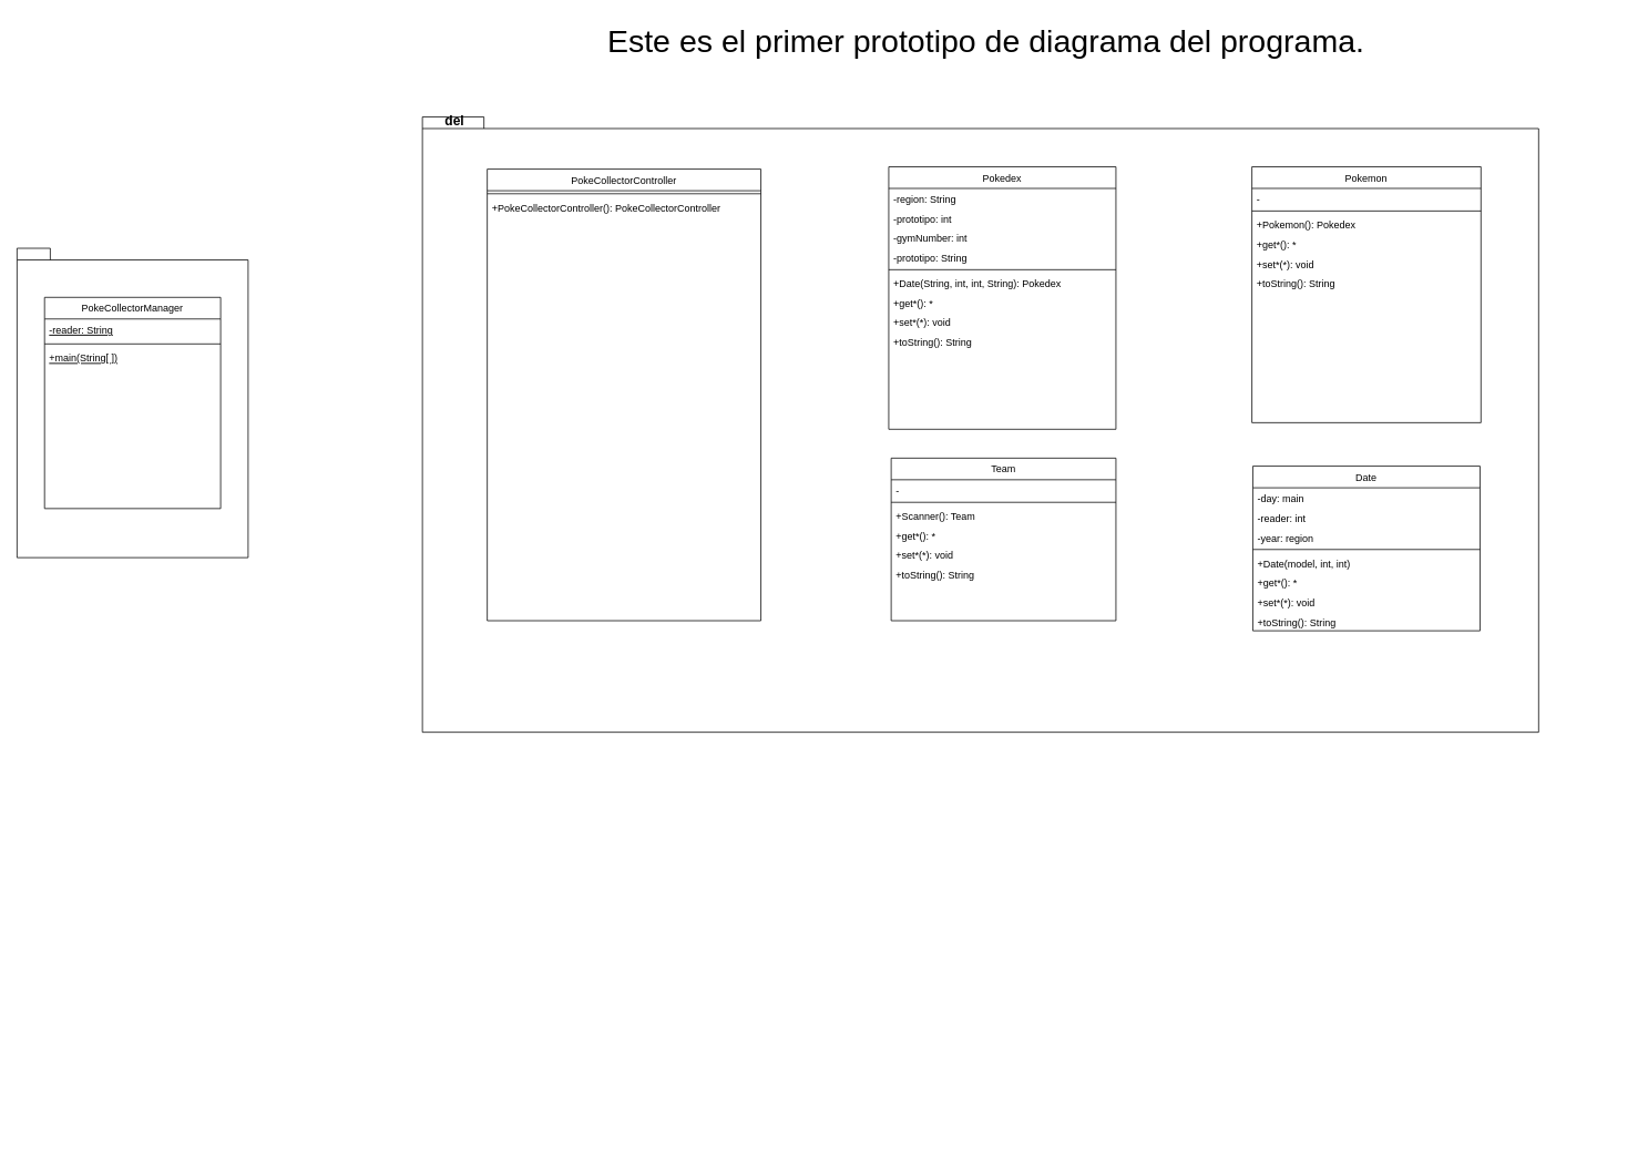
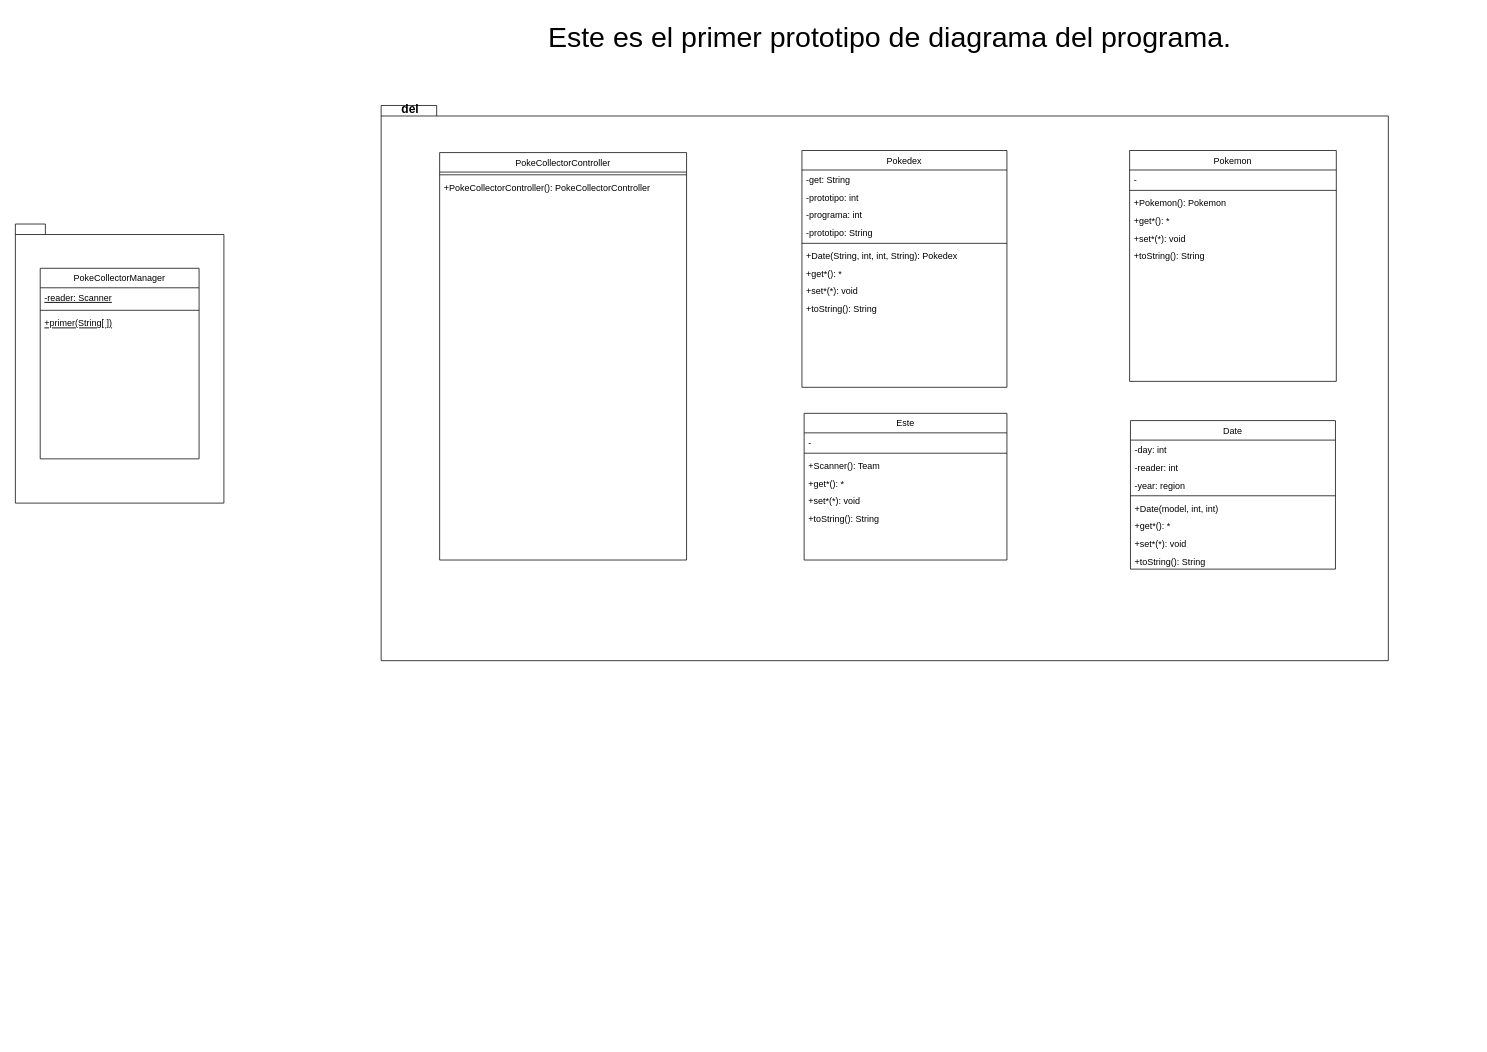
- <mxCell id="26" value="-region: String" style="text;align=left;verticalAlign=top;spacingLeft=4;spacingRight=4;overflow=hidden;rotatable=0;points=[[0,0.5],[1,0.5]];portConstraint=eastwest;" parent="25" vertex="1"><mxGeometry y="26" width="273.238" height="23.533" as="geometry" /></mxCell>
+ <mxCell id="26" value="-get: String" style="text;align=left;verticalAlign=top;spacingLeft=4;spacingRight=4;overflow=hidden;rotatable=0;points=[[0,0.5],[1,0.5]];portConstraint=eastwest;" parent="25" vertex="1"><mxGeometry y="26" width="273.238" height="23.533" as="geometry" /></mxCell>
- <mxCell id="21" value="+Pokemon(): Pokedex" style="text;align=left;verticalAlign=top;spacingLeft=4;spacingRight=4;overflow=hidden;rotatable=0;points=[[0,0.5],[1,0.5]];portConstraint=eastwest;" parent="18" vertex="1"><mxGeometry y="56.774" width="275.5" height="23.533" as="geometry" /></mxCell>
+ <mxCell id="21" value="+Pokemon(): Pokemon" style="text;align=left;verticalAlign=top;spacingLeft=4;spacingRight=4;overflow=hidden;rotatable=0;points=[[0,0.5],[1,0.5]];portConstraint=eastwest;" parent="18" vertex="1"><mxGeometry y="56.774" width="275.5" height="23.533" as="geometry" /></mxCell>
- <mxCell id="28" value="-gymNumber: int" style="text;align=left;verticalAlign=top;spacingLeft=4;spacingRight=4;overflow=hidden;rotatable=0;points=[[0,0.5],[1,0.5]];portConstraint=eastwest;" parent="25" vertex="1"><mxGeometry y="73.066" width="273.238" height="23.533" as="geometry" /></mxCell>
+ <mxCell id="28" value="-programa: int" style="text;align=left;verticalAlign=top;spacingLeft=4;spacingRight=4;overflow=hidden;rotatable=0;points=[[0,0.5],[1,0.5]];portConstraint=eastwest;" parent="25" vertex="1"><mxGeometry y="73.066" width="273.238" height="23.533" as="geometry" /></mxCell>
- <mxCell id="5" value="-reader: String" style="text;align=left;verticalAlign=top;spacingLeft=4;spacingRight=4;overflow=hidden;rotatable=0;points=[[0,0.5],[1,0.5]];portConstraint=eastwest;fontStyle=4" parent="4" vertex="1"><mxGeometry y="26" width="211.765" height="26" as="geometry" /></mxCell>
+ <mxCell id="5" value="-reader: Scanner" style="text;align=left;verticalAlign=top;spacingLeft=4;spacingRight=4;overflow=hidden;rotatable=0;points=[[0,0.5],[1,0.5]];portConstraint=eastwest;fontStyle=4" parent="4" vertex="1"><mxGeometry y="26" width="211.765" height="26" as="geometry" /></mxCell>
- <mxCell id="7" value="+main(String[ ])" style="text;align=left;verticalAlign=top;spacingLeft=4;spacingRight=4;overflow=hidden;rotatable=0;points=[[0,0.5],[1,0.5]];portConstraint=eastwest;fontStyle=4" parent="4" vertex="1"><mxGeometry y="60" width="211.765" height="26" as="geometry" /></mxCell>
+ <mxCell id="7" value="+primer(String[ ])" style="text;align=left;verticalAlign=top;spacingLeft=4;spacingRight=4;overflow=hidden;rotatable=0;points=[[0,0.5],[1,0.5]];portConstraint=eastwest;fontStyle=4" parent="4" vertex="1"><mxGeometry y="60" width="211.765" height="26" as="geometry" /></mxCell>
- <mxCell id="47" value="Team" style="swimlane;fontStyle=0;align=center;verticalAlign=top;childLayout=stackLayout;horizontal=1;startSize=26;horizontalStack=0;resizeParent=1;resizeLast=0;collapsible=1;marginBottom=0;rounded=0;shadow=0;strokeWidth=1;" parent="16" vertex="1"><mxGeometry x="621.309" y="410.338" width="270.309" height="195.504" as="geometry"><mxRectangle x="550" y="140" width="160" height="26" as="alternateBounds" /></mxGeometry></mxCell>
+ <mxCell id="47" value="Este" style="swimlane;fontStyle=0;align=center;verticalAlign=top;childLayout=stackLayout;horizontal=1;startSize=26;horizontalStack=0;resizeParent=1;resizeLast=0;collapsible=1;marginBottom=0;rounded=0;shadow=0;strokeWidth=1;" parent="16" vertex="1"><mxGeometry x="621.309" y="410.338" width="270.309" height="195.504" as="geometry"><mxRectangle x="550" y="140" width="160" height="26" as="alternateBounds" /></mxGeometry></mxCell>
- <mxCell id="36" value="-day: main" style="text;align=left;verticalAlign=top;spacingLeft=4;spacingRight=4;overflow=hidden;rotatable=0;points=[[0,0.5],[1,0.5]];portConstraint=eastwest;" parent="35" vertex="1"><mxGeometry y="26" width="273.238" height="23.533" as="geometry" /></mxCell>
+ <mxCell id="36" value="-day: int" style="text;align=left;verticalAlign=top;spacingLeft=4;spacingRight=4;overflow=hidden;rotatable=0;points=[[0,0.5],[1,0.5]];portConstraint=eastwest;" parent="35" vertex="1"><mxGeometry y="26" width="273.238" height="23.533" as="geometry" /></mxCell>
